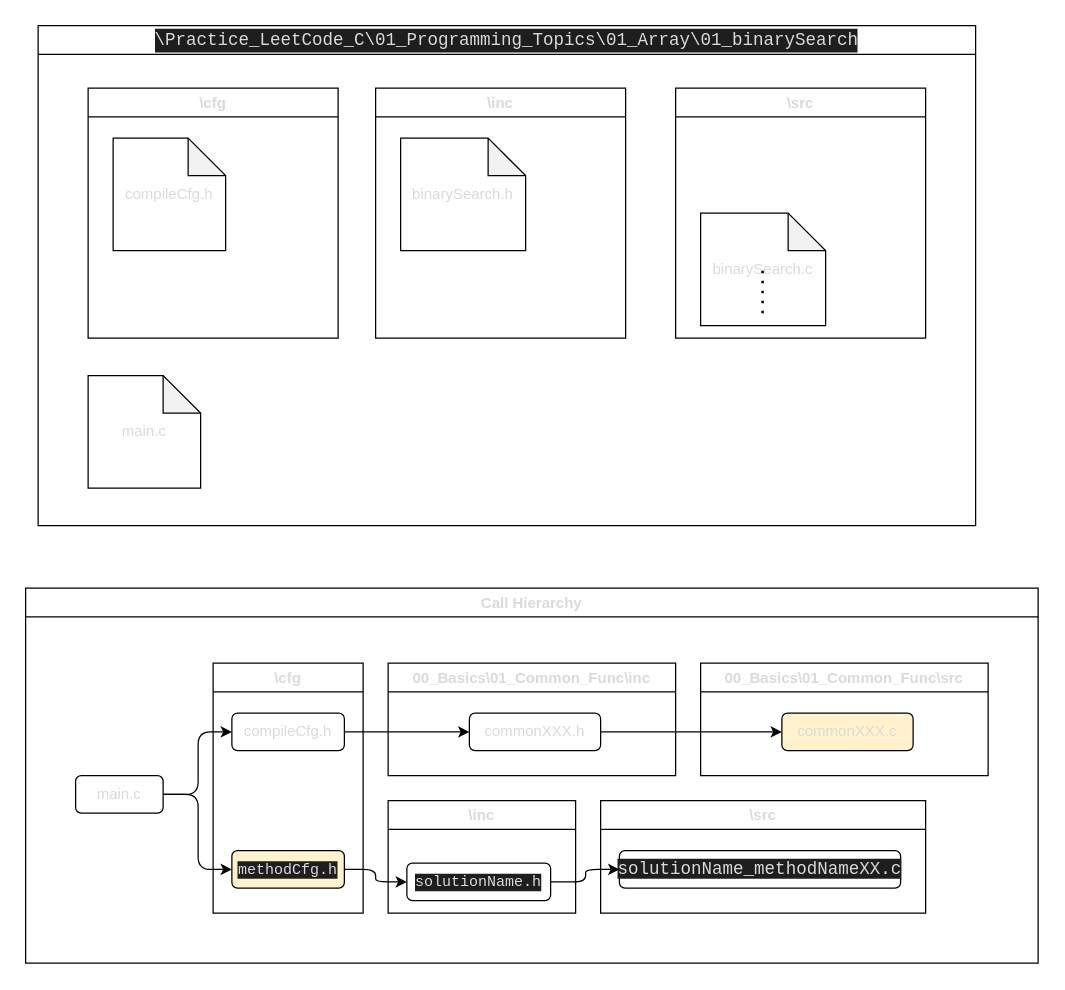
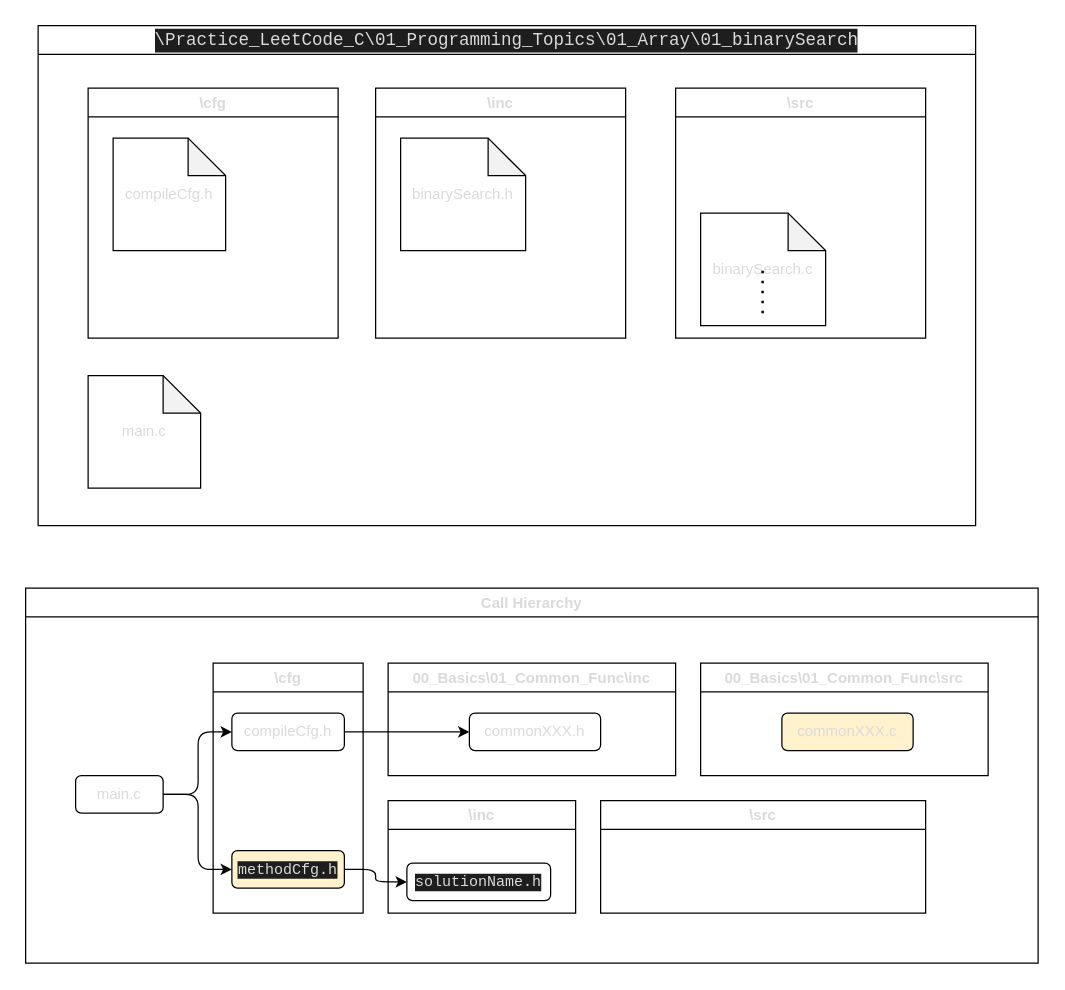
- <mxCell id="29" style="edgeStyle=elbowEdgeStyle;html=1;fontSize=12;fontColor=#DADADA;" edge="1" parent="11" source="19" target="28"><mxGeometry relative="1" as="geometry" /></mxCell>
- <mxCell id="25" value="&lt;span style=&quot;font-family: Consolas, &amp;quot;Courier New&amp;quot;, monospace; font-size: 14px; background-color: rgb(30, 30, 30);&quot;&gt;solutionName_methodNameXX.c&lt;/span&gt;" style="rounded=1;whiteSpace=wrap;html=1;fontSize=12;fontColor=#DADADA;" vertex="1" parent="24"><mxGeometry x="15" y="40" width="225" height="30" as="geometry" /></mxCell>
- <mxCell id="26" style="edgeStyle=elbowEdgeStyle;html=1;entryX=0;entryY=0.5;entryDx=0;entryDy=0;fontSize=12;fontColor=#DADADA;" edge="1" parent="11" source="22" target="25"><mxGeometry relative="1" as="geometry" /></mxCell>
